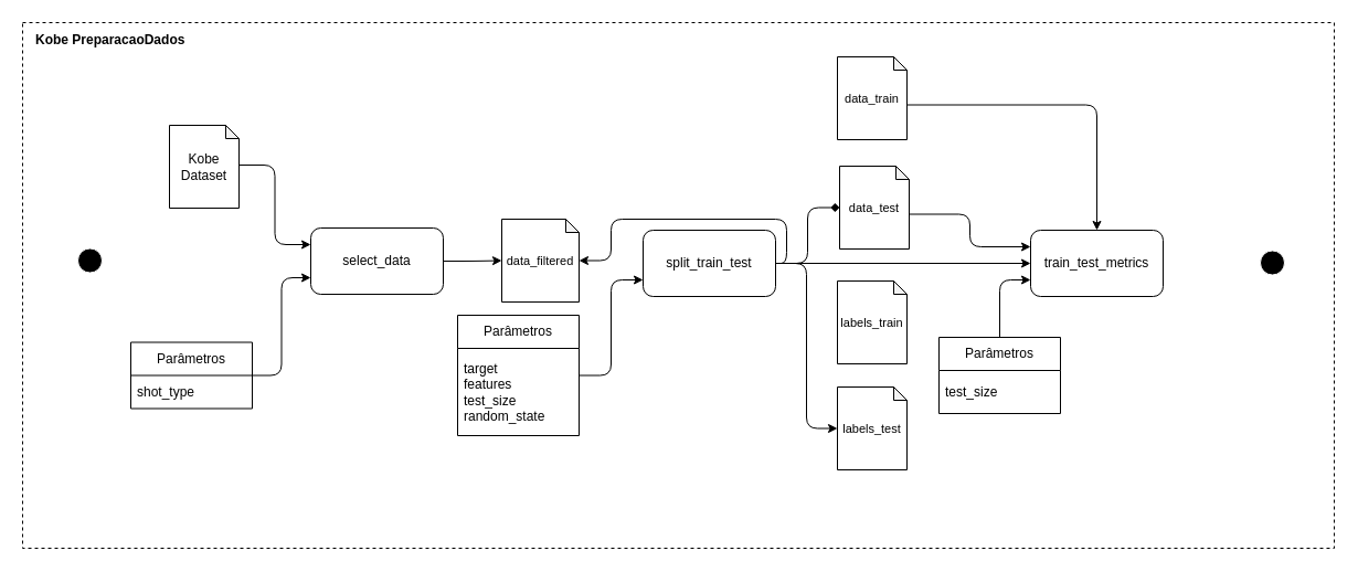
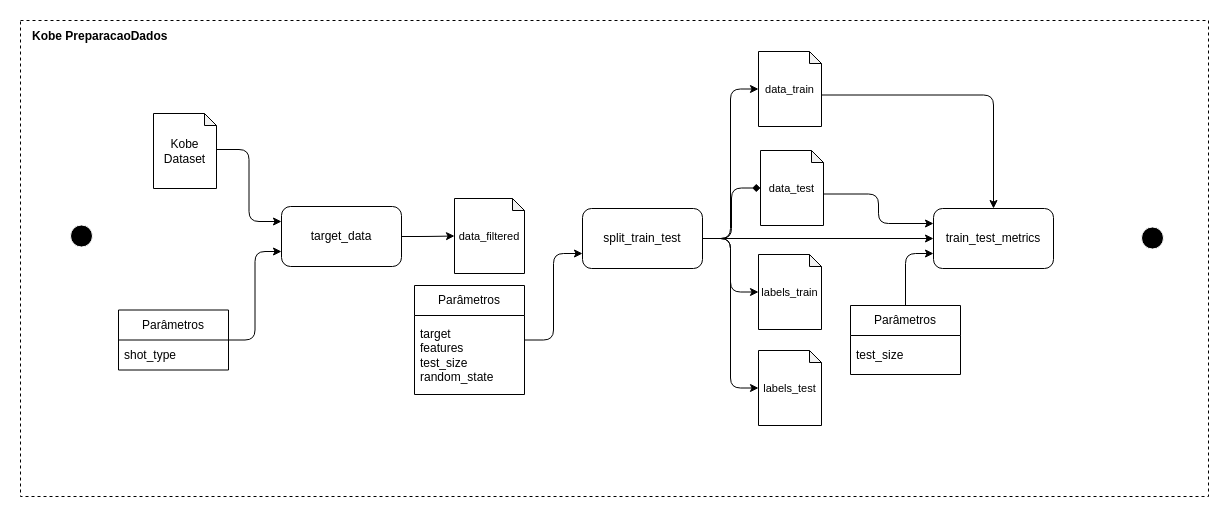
- <mxCell id="11" style="edgeStyle=orthogonalEdgeStyle;html=1;exitX=1;exitY=0.5;exitDx=0;exitDy=0;fontSize=11;" edge="1" parent="1" source="16" target="10"><mxGeometry relative="1" as="geometry" /></mxCell>
+ <mxCell id="11" style="edgeStyle=orthogonalEdgeStyle;html=1;exitX=1;exitY=0.5;exitDx=0;exitDy=0;entryX=0;entryY=0.5;entryDx=0;entryDy=0;entryPerimeter=0;fontSize=11;" edge="1" parent="1" source="16" target="21"><mxGeometry relative="1" as="geometry" /></mxCell>
- <mxCell id="6" value="select_data" style="rounded=1;whiteSpace=wrap;html=1;" vertex="1" parent="1"><mxGeometry x="281" y="206" width="120" height="60" as="geometry" /></mxCell>
+ <mxCell id="6" value="target_data" style="rounded=1;whiteSpace=wrap;html=1;" vertex="1" parent="1"><mxGeometry x="281" y="206" width="120" height="60" as="geometry" /></mxCell>
+ <mxCell id="13" style="edgeStyle=orthogonalEdgeStyle;html=1;exitX=1;exitY=0.5;exitDx=0;exitDy=0;entryX=0;entryY=0.5;entryDx=0;entryDy=0;entryPerimeter=0;fontSize=11;" edge="1" parent="1" source="16" target="24"><mxGeometry relative="1" as="geometry" /></mxCell>
